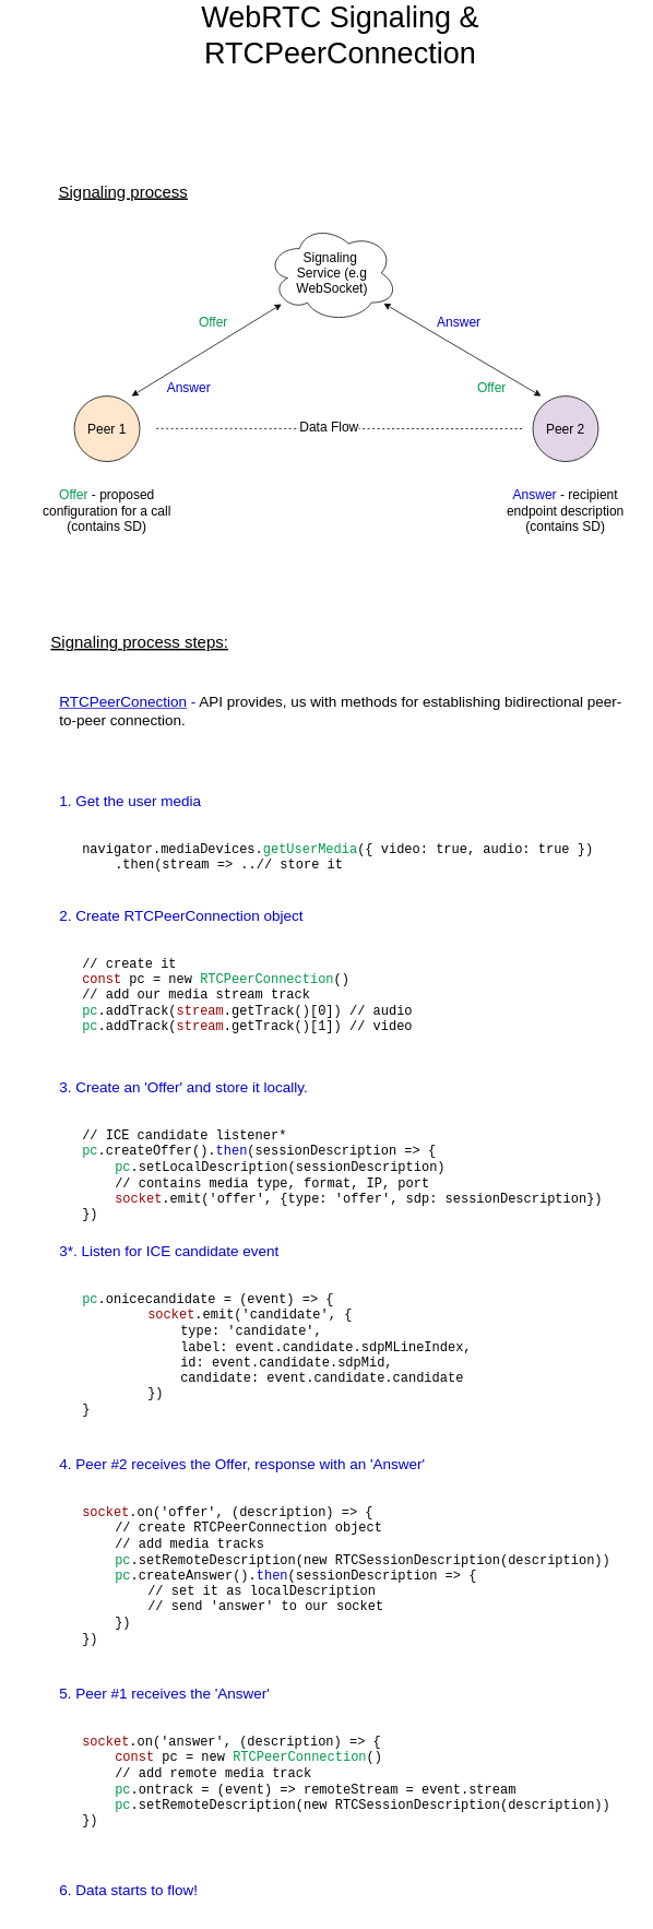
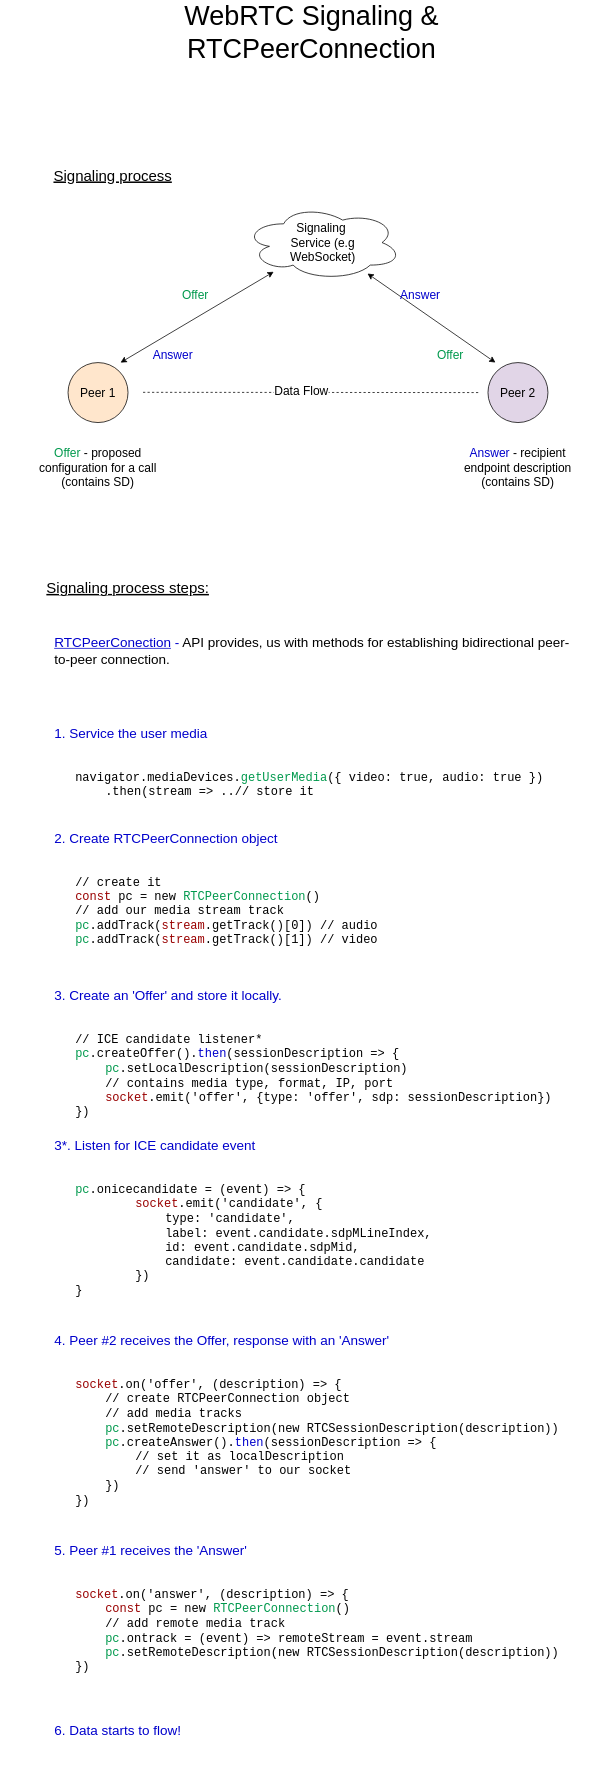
- <mxCell id="5" value="&lt;font style=&quot;font-size: 16px&quot;&gt;Signaling&amp;nbsp;&lt;br&gt;Service (e.g&lt;br&gt;WebSocket)&lt;br&gt;&lt;/font&gt;" style="ellipse;shape=cloud;whiteSpace=wrap;html=1;movable=0;resizable=0;rotatable=0;deletable=0;editable=0;connectable=0;" parent="1" vertex="1"><mxGeometry x="325" y="260" width="160" height="120" as="geometry" /></mxCell>
+ <mxCell id="5" value="&lt;font style=&quot;font-size: 16px&quot;&gt;Signaling&amp;nbsp;&lt;br&gt;Service (e.g&lt;br&gt;WebSocket)&lt;br&gt;&lt;/font&gt;" style="ellipse;shape=cloud;whiteSpace=wrap;html=1;movable=0;resizable=0;rotatable=0;deletable=0;editable=0;connectable=0;" parent="1" vertex="1"><mxGeometry x="325" y="260" width="210" height="100" as="geometry" /></mxCell>
- <mxCell id="17" value="&lt;span style=&quot;font-size: 18px&quot;&gt;1. Get the user media&lt;/span&gt;" style="text;html=1;strokeColor=none;fillColor=none;align=left;verticalAlign=middle;whiteSpace=wrap;rounded=0;fontSize=16;fontColor=#0000CC;movable=0;resizable=0;rotatable=0;deletable=0;editable=0;connectable=0;" parent="1" vertex="1"><mxGeometry x="70" y="940" width="690" height="50" as="geometry" /></mxCell>
+ <mxCell id="17" value="&lt;span style=&quot;font-size: 18px&quot;&gt;1. Service the user media&lt;/span&gt;" style="text;html=1;strokeColor=none;fillColor=none;align=left;verticalAlign=middle;whiteSpace=wrap;rounded=0;fontSize=16;fontColor=#0000CC;movable=0;resizable=0;rotatable=0;deletable=0;editable=0;connectable=0;" parent="1" vertex="1"><mxGeometry x="70" y="940" width="690" height="50" as="geometry" /></mxCell>
